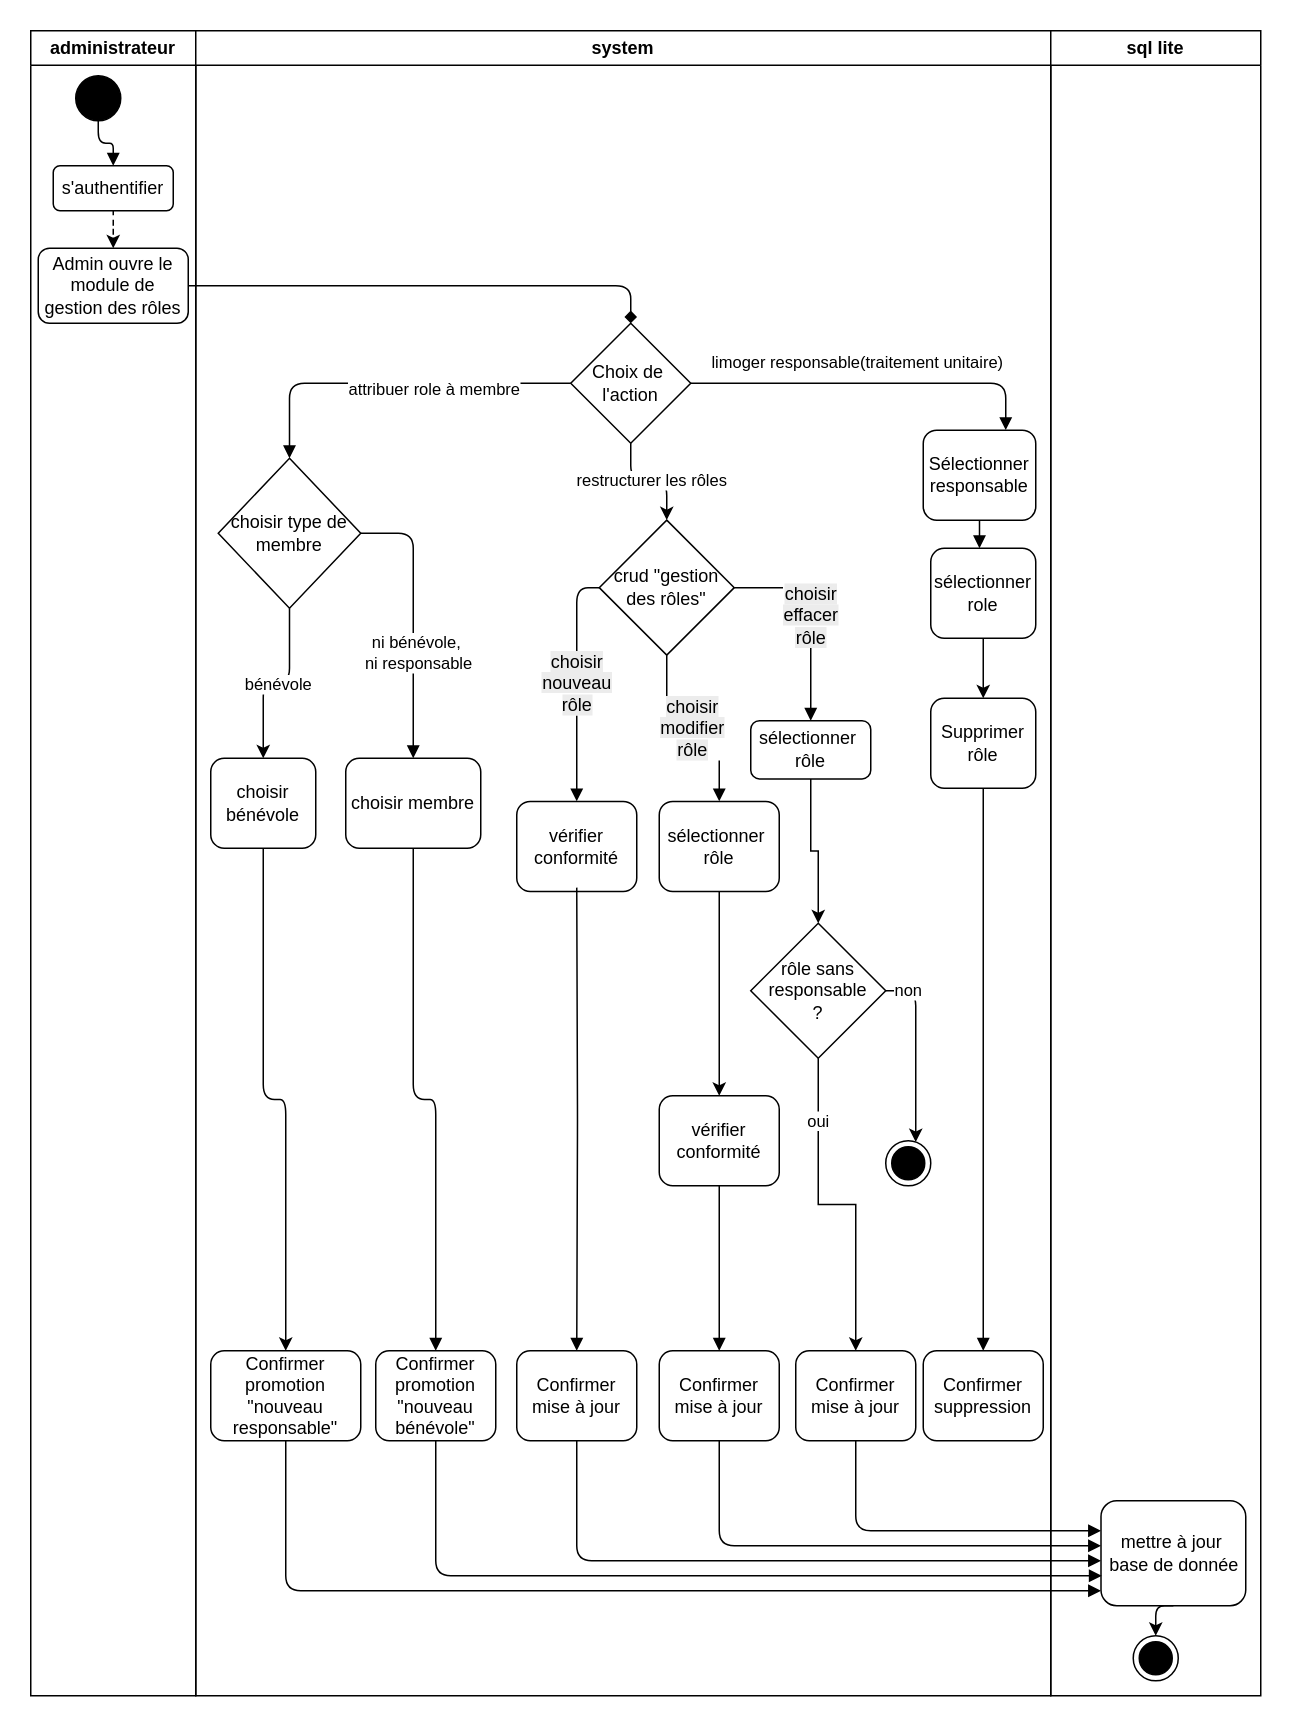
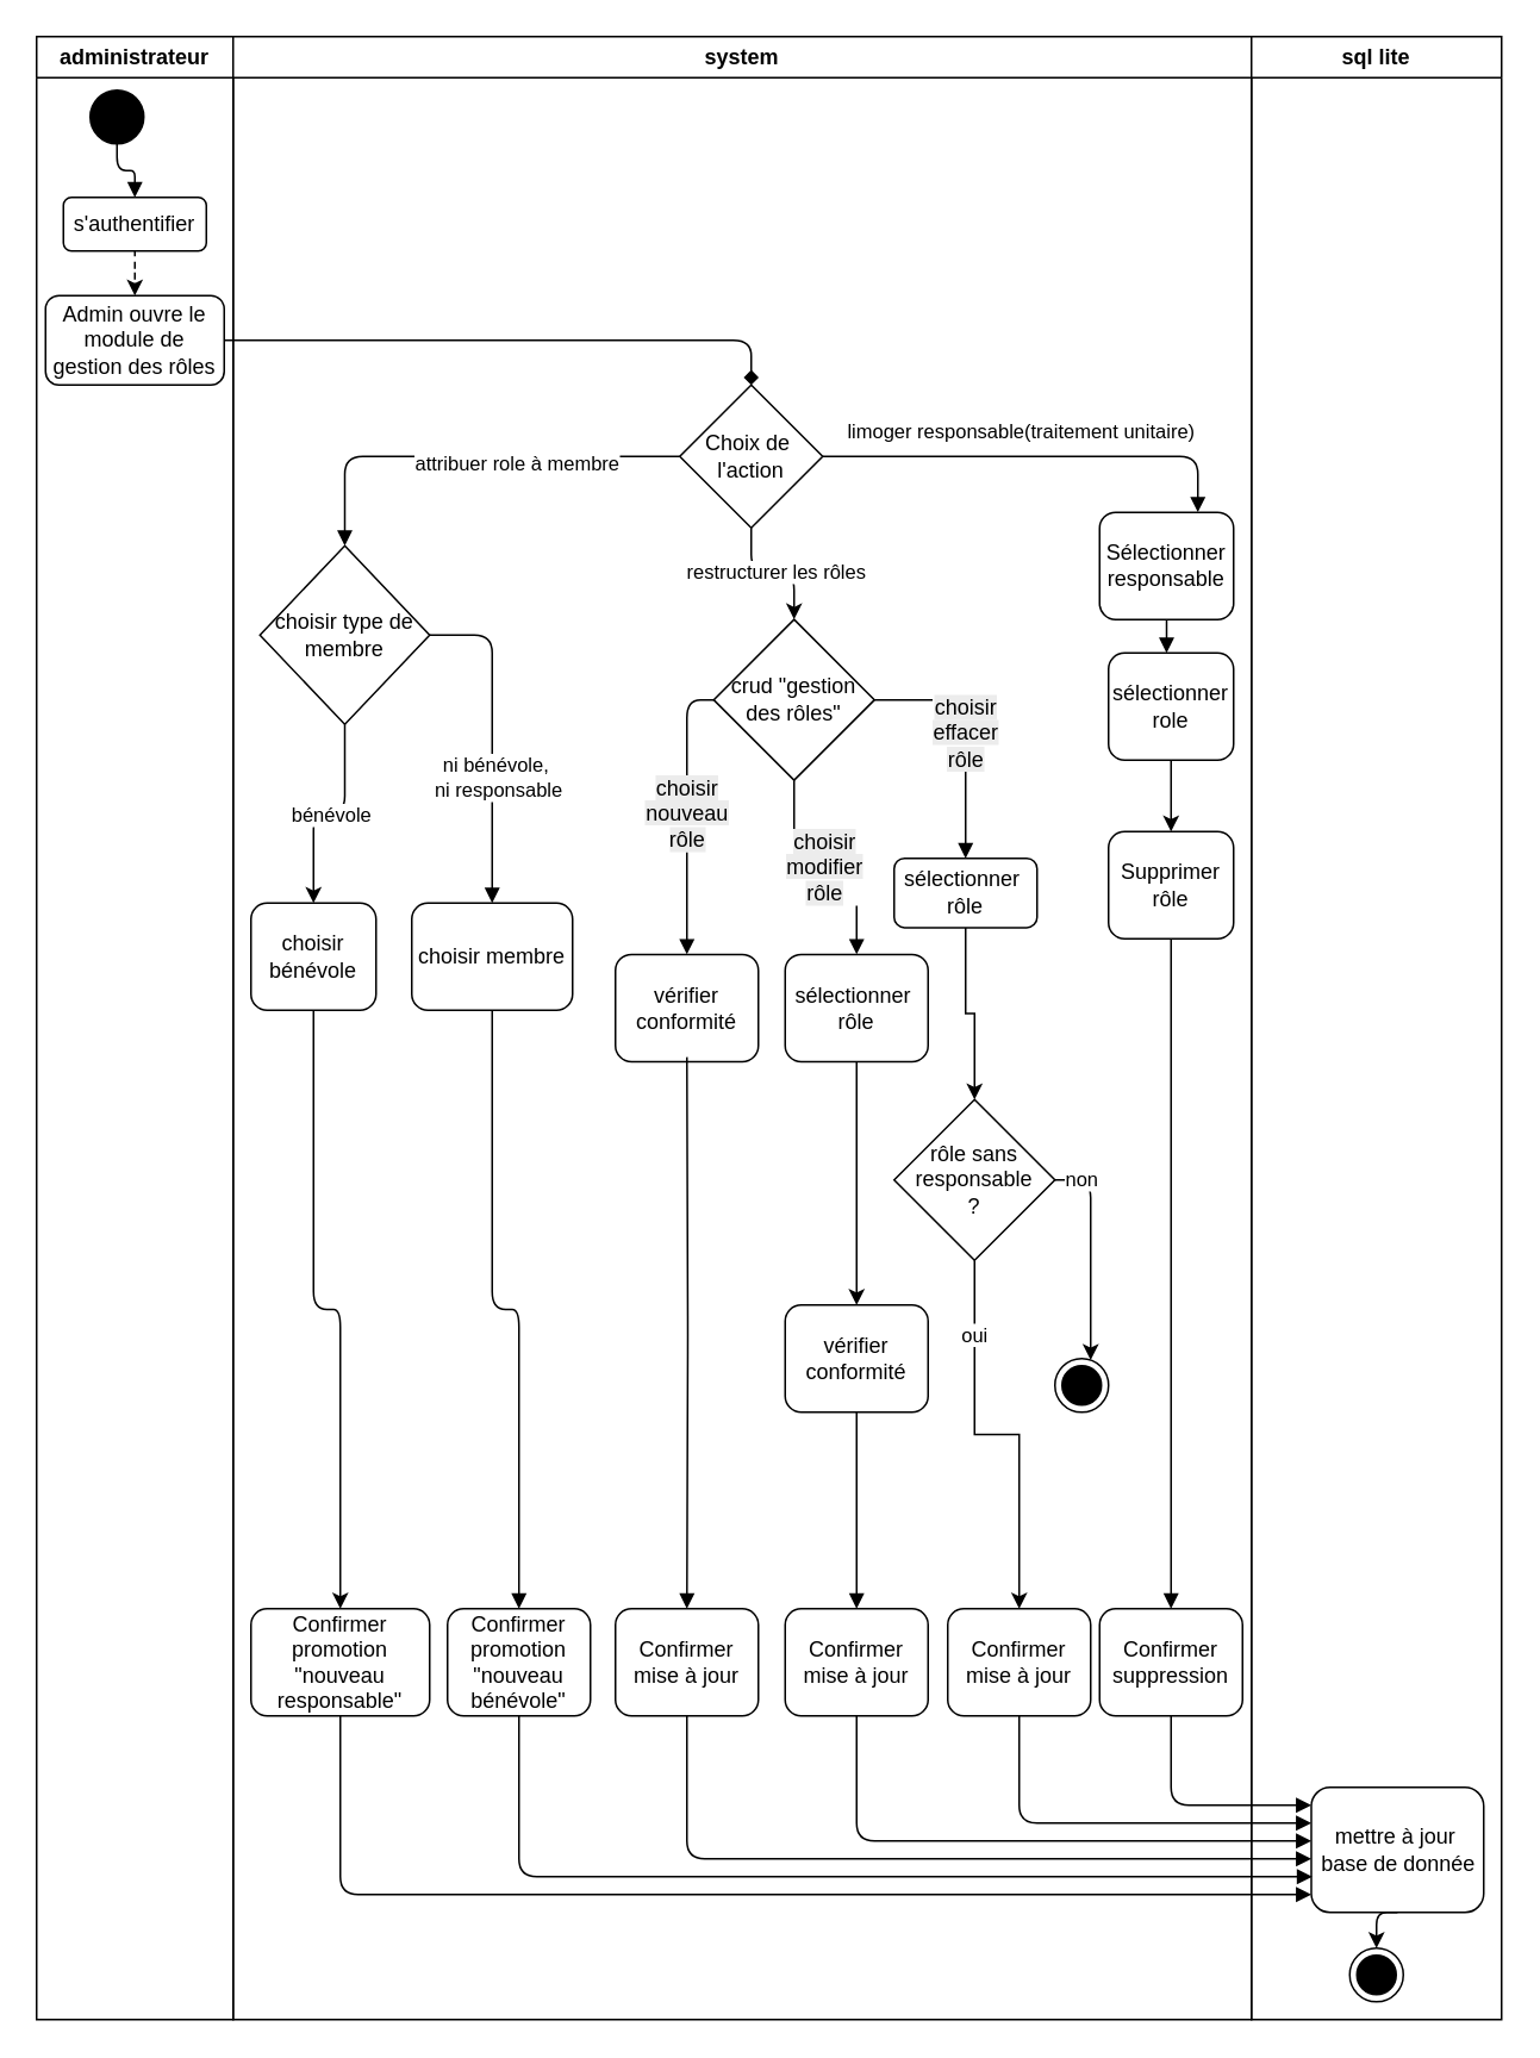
+ <mxCell id="63" style="edgeStyle=orthogonalEdgeStyle;endArrow=block;html=1;" parent="1" source="21" target="57" edge="1"><mxGeometry relative="1" as="geometry"><Array as="points"><mxPoint x="655" y="1010" /></Array><mxPoint x="900" y="705" as="targetPoint" /></mxGeometry></mxCell>
